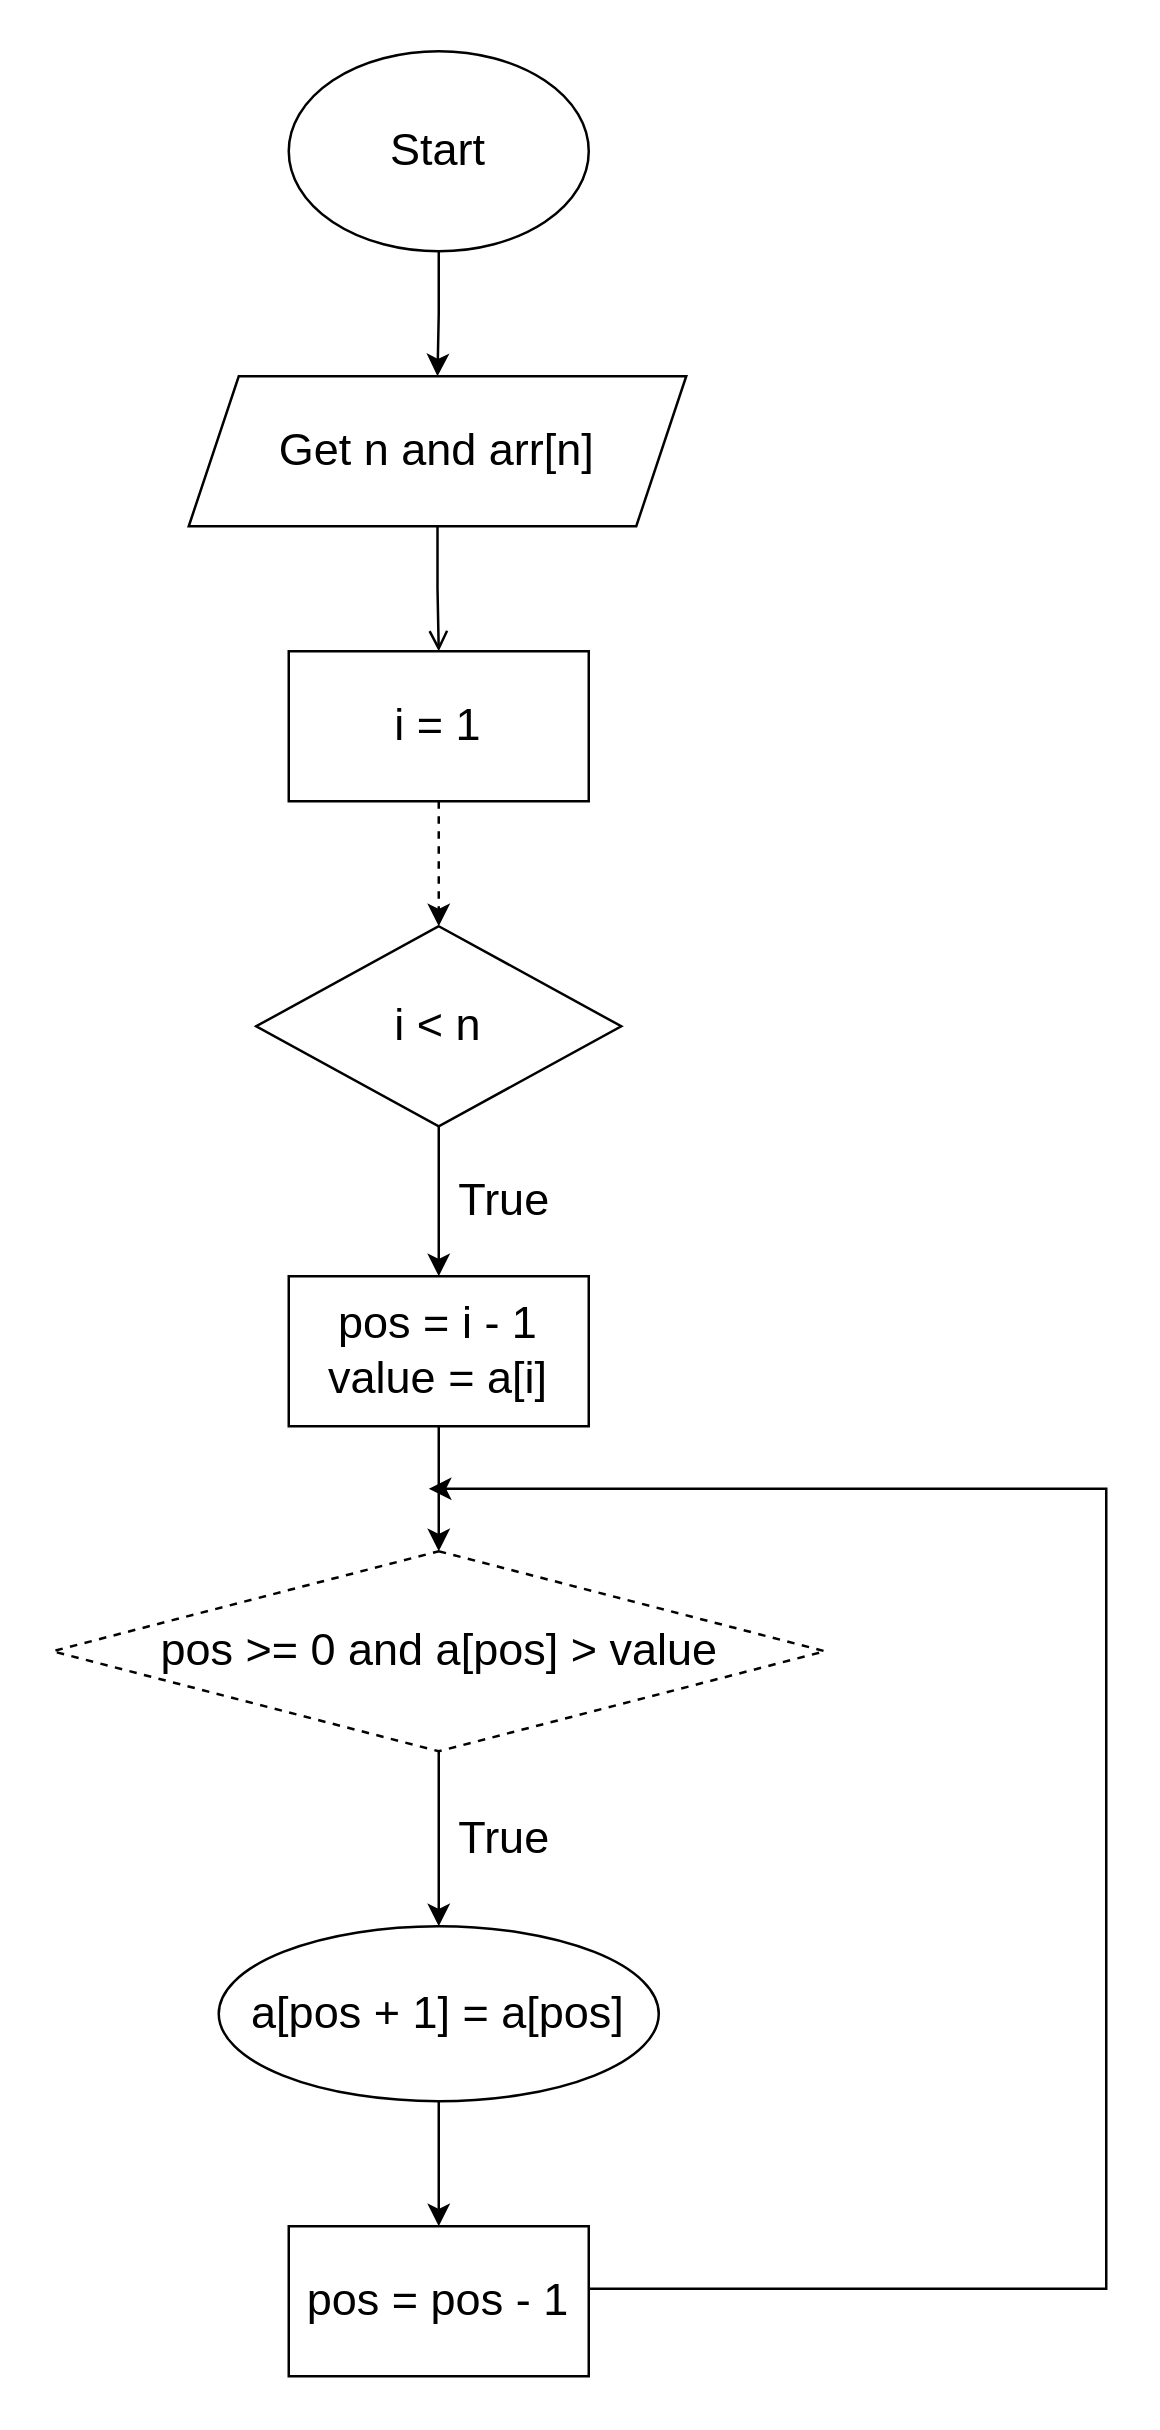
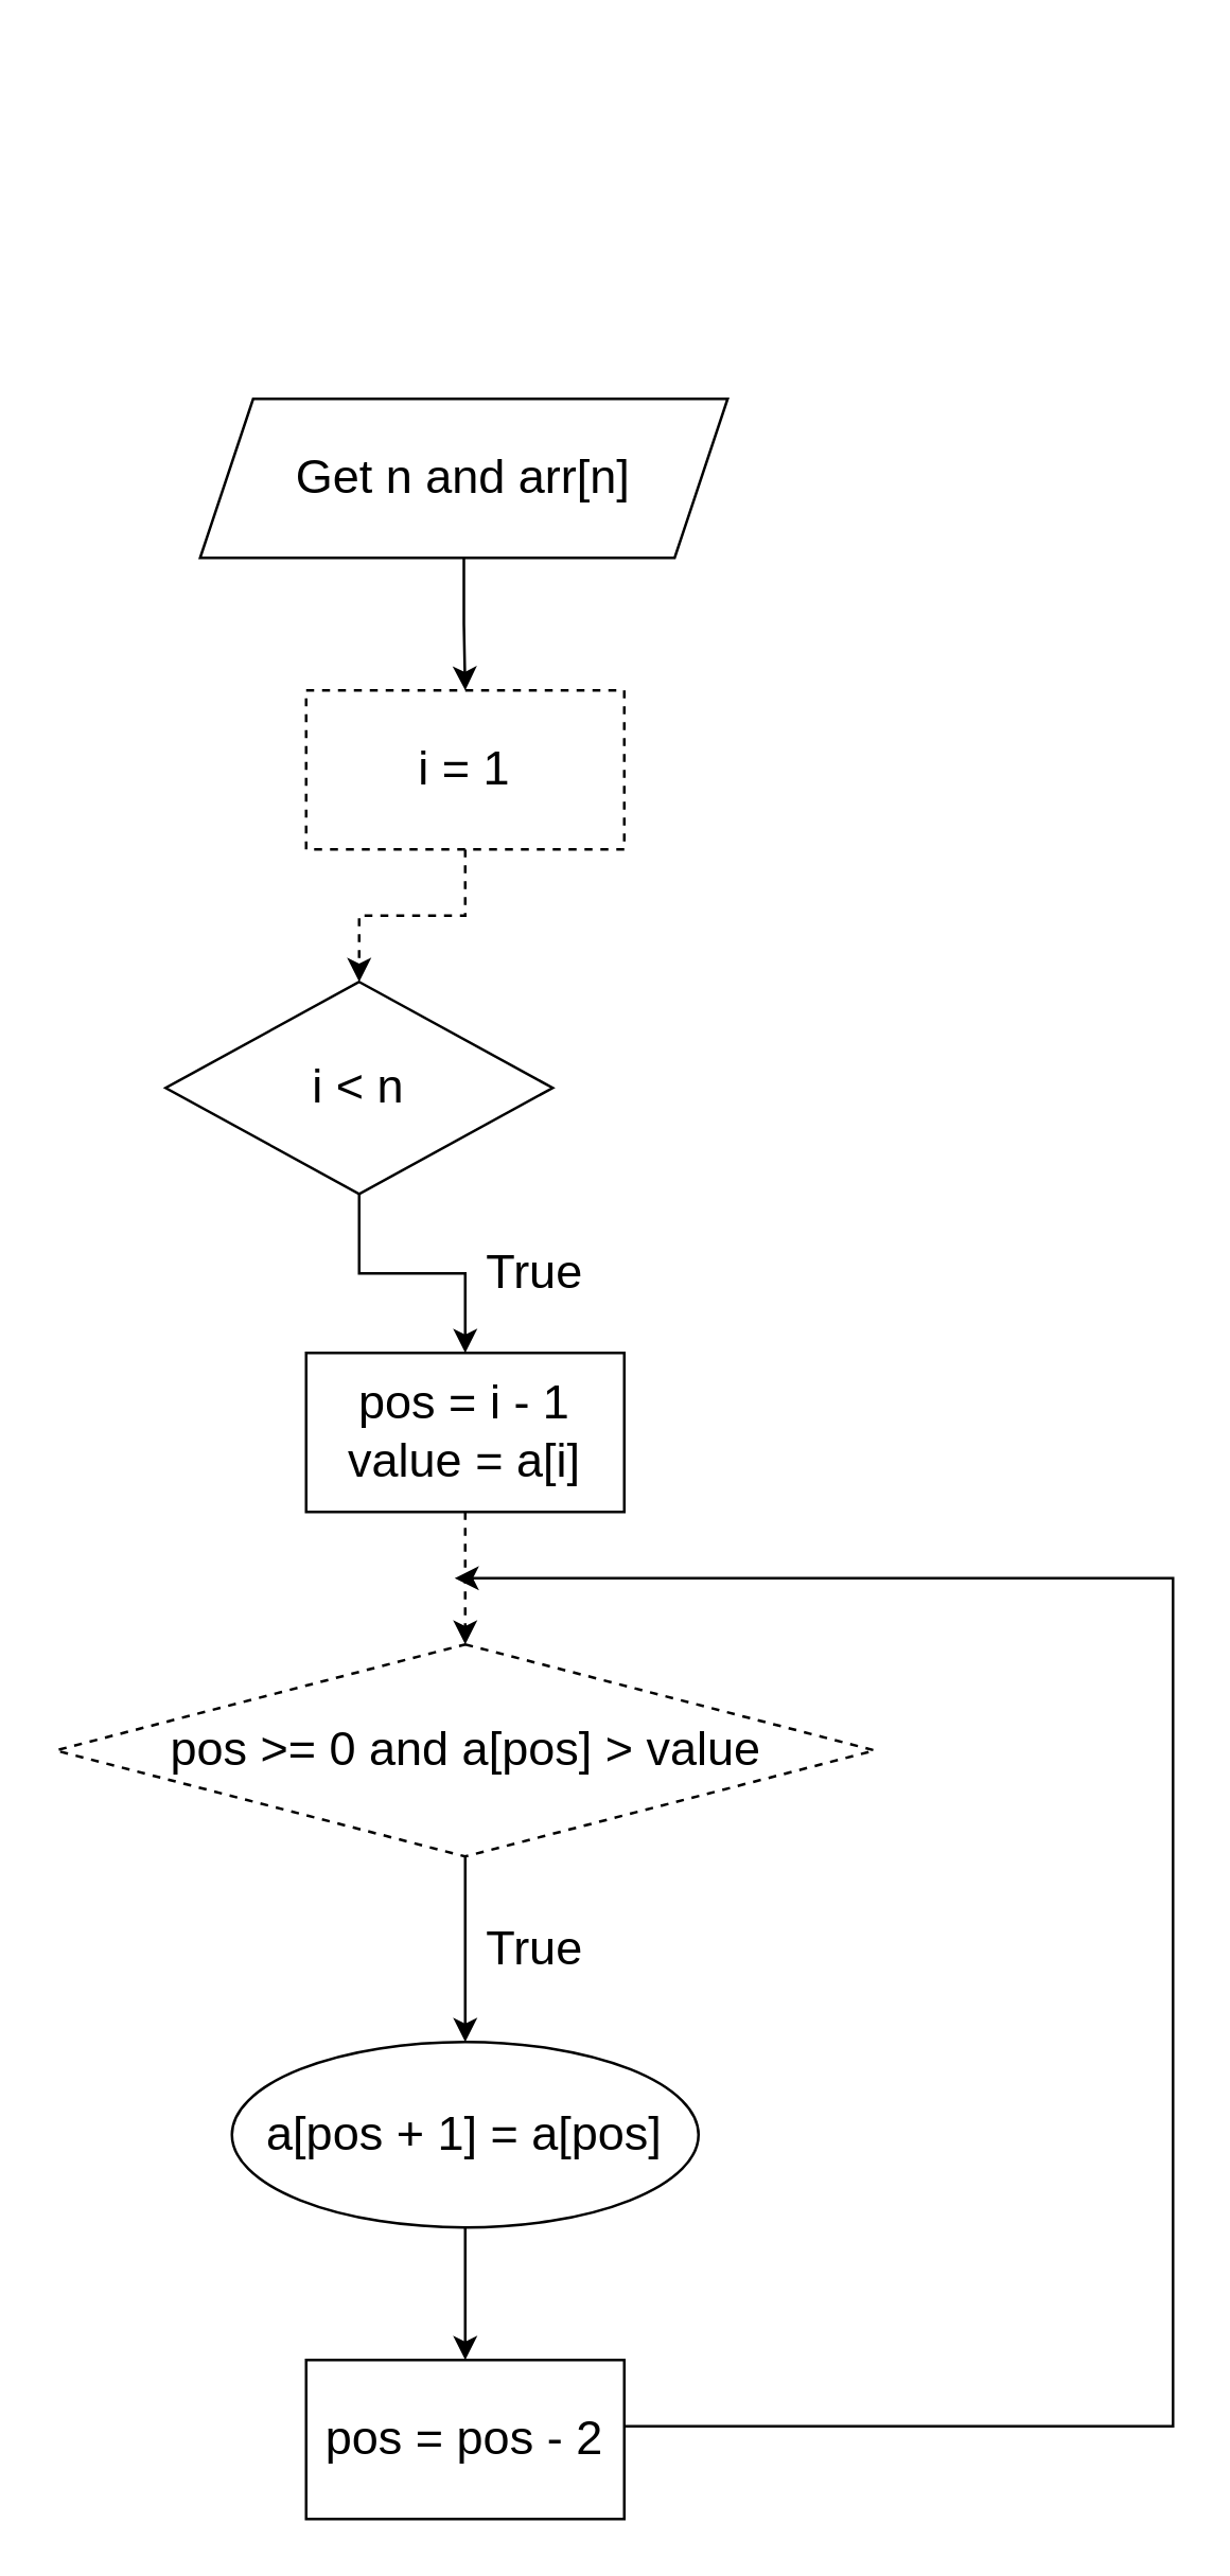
- <mxCell id="3" value="&lt;font style=&quot;font-size: 18px;&quot;&gt;Start&lt;/font&gt;" style="ellipse;whiteSpace=wrap;html=1;" vertex="1" parent="1"><mxGeometry x="115" y="20" width="120" height="80" as="geometry" /></mxCell>
- <mxCell id="2" style="edgeStyle=orthogonalEdgeStyle;rounded=0;orthogonalLoop=1;jettySize=auto;html=1;exitX=0.5;exitY=1;exitDx=0;exitDy=0;" edge="1" parent="1" source="3" target="5"><mxGeometry relative="1" as="geometry" /></mxCell>
- <mxCell id="4" style="edgeStyle=orthogonalEdgeStyle;rounded=0;orthogonalLoop=1;jettySize=auto;html=1;exitX=0.5;exitY=1;exitDx=0;exitDy=0;endArrow=open;" edge="1" parent="1" source="5" target="7"><mxGeometry relative="1" as="geometry" /></mxCell>
+ <mxCell id="4" style="edgeStyle=orthogonalEdgeStyle;rounded=0;orthogonalLoop=1;jettySize=auto;html=1;exitX=0.5;exitY=1;exitDx=0;exitDy=0;" edge="1" parent="1" source="5" target="7"><mxGeometry relative="1" as="geometry" /></mxCell>
- <mxCell id="7" value="&lt;font style=&quot;font-size: 18px;&quot;&gt;i = 1&lt;/font&gt;" style="rounded=0;whiteSpace=wrap;html=1;" vertex="1" parent="1"><mxGeometry x="115" y="260" width="120" height="60" as="geometry" /></mxCell>
+ <mxCell id="7" value="&lt;font style=&quot;font-size: 18px;&quot;&gt;i = 1&lt;/font&gt;" style="rounded=0;whiteSpace=wrap;html=1;dashed=1;" vertex="1" parent="1"><mxGeometry x="115" y="260" width="120" height="60" as="geometry" /></mxCell>
- <mxCell id="9" value="&lt;font style=&quot;font-size: 18px;&quot;&gt;i &amp;lt; n&lt;/font&gt;" style="rhombus;whiteSpace=wrap;html=1;" vertex="1" parent="1"><mxGeometry x="102" y="370" width="146" height="80" as="geometry" /></mxCell>
+ <mxCell id="9" value="&lt;font style=&quot;font-size: 18px;&quot;&gt;i &amp;lt; n&lt;/font&gt;" style="rhombus;whiteSpace=wrap;html=1;" vertex="1" parent="1"><mxGeometry x="62" y="370" width="146" height="80" as="geometry" /></mxCell>
- <mxCell id="10" style="edgeStyle=orthogonalEdgeStyle;rounded=0;orthogonalLoop=1;jettySize=auto;html=1;exitX=0.5;exitY=1;exitDx=0;exitDy=0;entryX=0.5;entryY=0;entryDx=0;entryDy=0;" edge="1" parent="1" source="11" target="13"><mxGeometry relative="1" as="geometry" /></mxCell>
+ <mxCell id="10" style="edgeStyle=orthogonalEdgeStyle;rounded=0;orthogonalLoop=1;jettySize=auto;html=1;exitX=0.5;exitY=1;exitDx=0;exitDy=0;entryX=0.5;entryY=0;entryDx=0;entryDy=0;dashed=1;" edge="1" parent="1" source="11" target="13"><mxGeometry relative="1" as="geometry" /></mxCell>
- <mxCell id="19" value="&lt;font style=&quot;font-size: 18px;&quot;&gt;pos = pos - 1&lt;/font&gt;" style="rounded=0;whiteSpace=wrap;html=1;" vertex="1" parent="1"><mxGeometry x="115" y="890" width="120" height="60" as="geometry" /></mxCell>
+ <mxCell id="19" value="&lt;font style=&quot;font-size: 18px;&quot;&gt;pos = pos - 2&lt;/font&gt;" style="rounded=0;whiteSpace=wrap;html=1;" vertex="1" parent="1"><mxGeometry x="115" y="890" width="120" height="60" as="geometry" /></mxCell>
